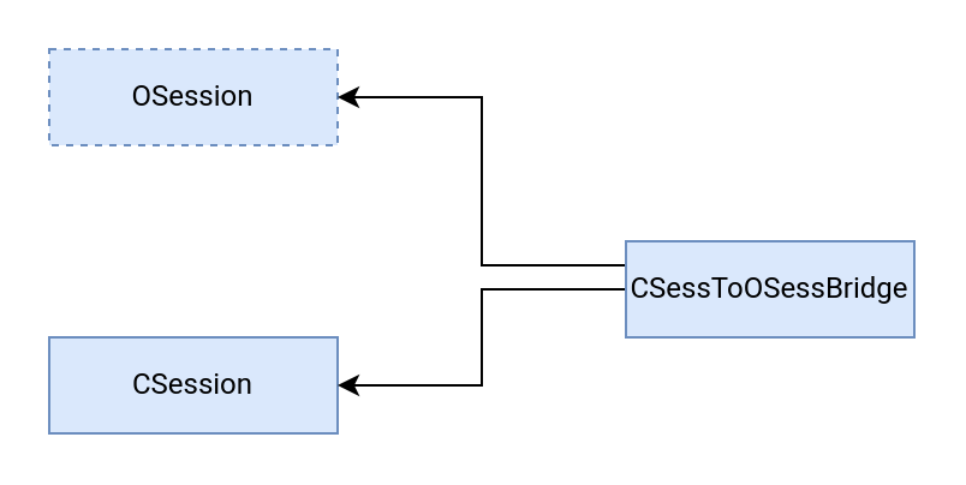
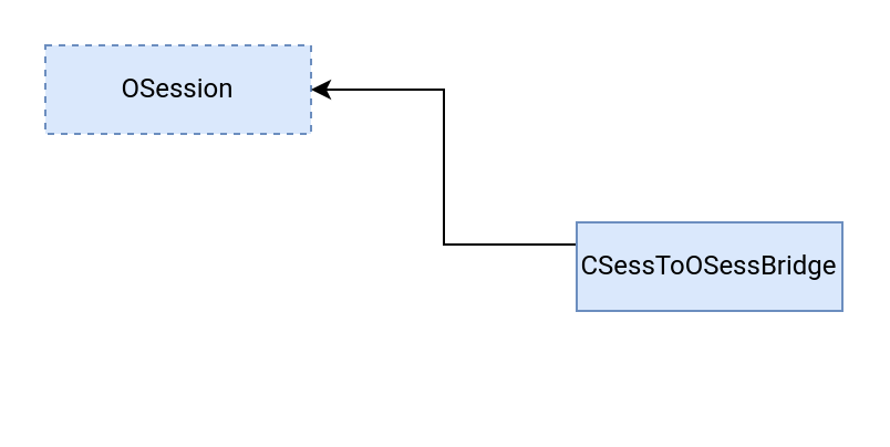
- <mxCell id="5" style="edgeStyle=orthogonalEdgeStyle;rounded=0;orthogonalLoop=1;jettySize=auto;html=1;exitX=0;exitY=0.5;exitDx=0;exitDy=0;entryX=1;entryY=0.5;entryDx=0;entryDy=0;fontFamily=roboto;fontColor=default;" edge="1" parent="1" source="6" target="3"><mxGeometry relative="1" as="geometry" /></mxCell>
- <mxCell id="3" value="CSession" style="rounded=0;whiteSpace=wrap;html=1;fillColor=#dae8fc;strokeColor=#6c8ebf;fontFamily=roboto;" vertex="1" parent="1"><mxGeometry x="20" y="140" width="120" height="40" as="geometry" /></mxCell>
